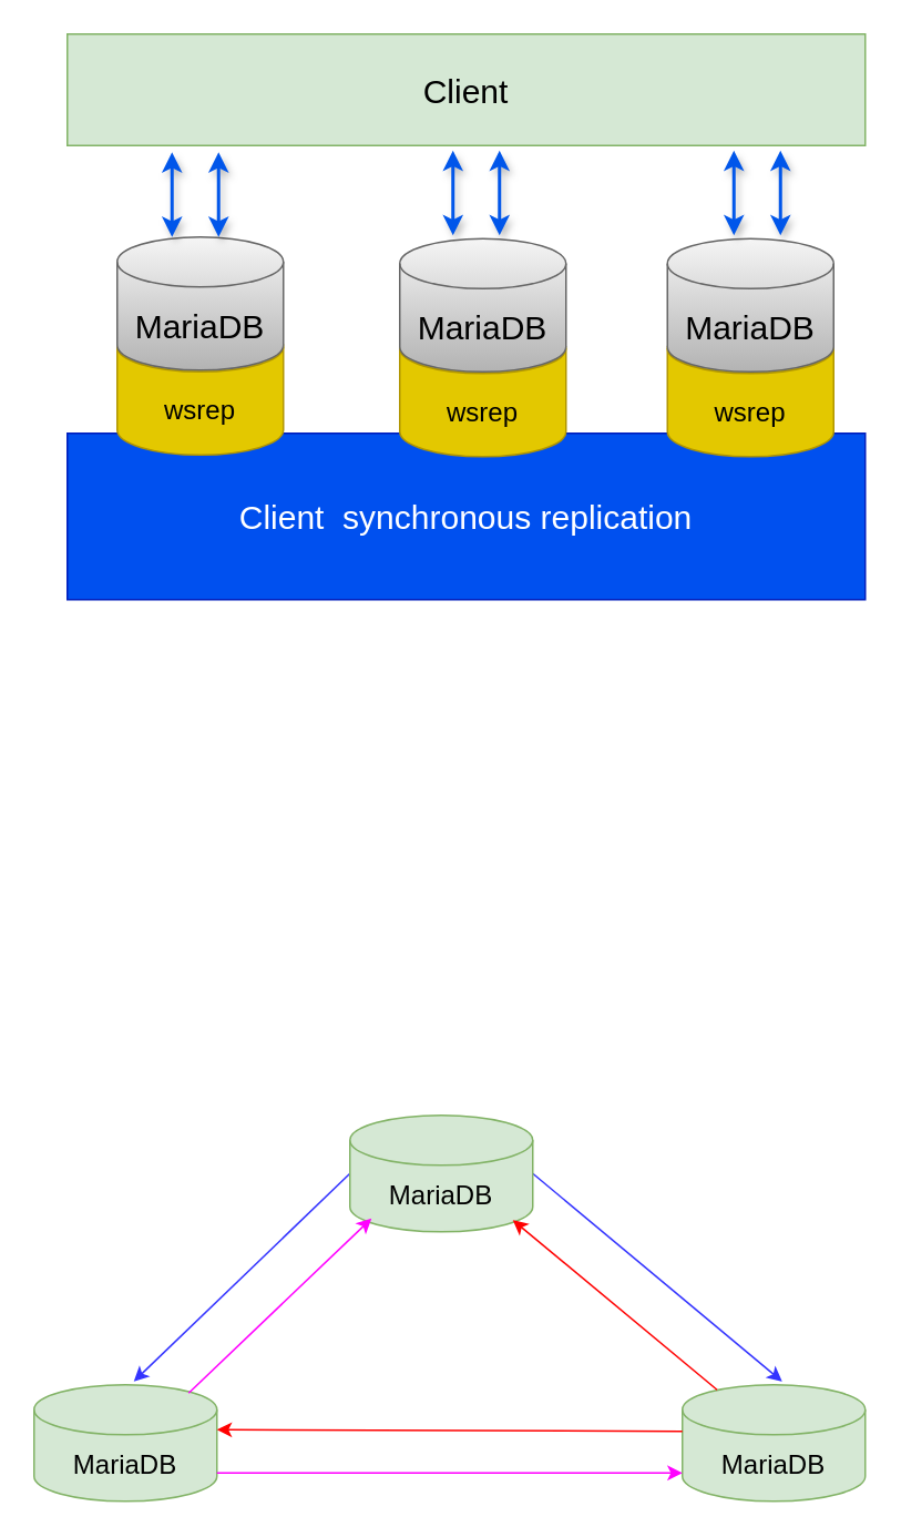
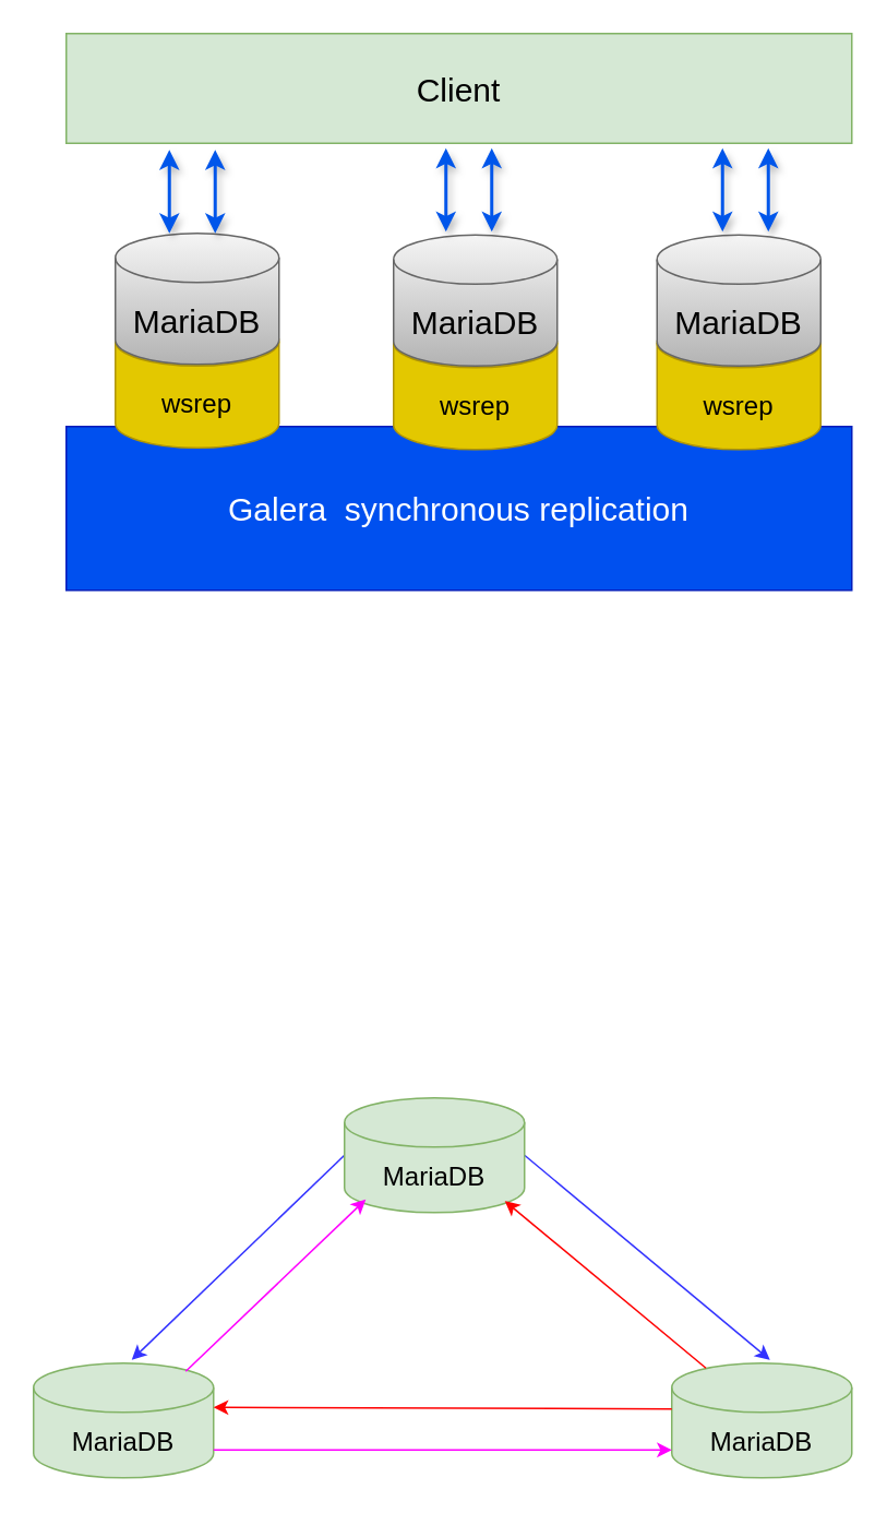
- <mxCell id="13" value="&lt;font style=&quot;font-size: 20px;&quot;&gt;Client&amp;nbsp; synchronous replication&lt;/font&gt;" style="text;html=1;strokeColor=#001DBC;fillColor=#0050ef;align=center;verticalAlign=middle;whiteSpace=wrap;rounded=0;fontSize=16;fontColor=#ffffff;" vertex="1" parent="1"><mxGeometry x="40" y="260" width="480" height="100" as="geometry" /></mxCell>
+ <mxCell id="13" value="&lt;font style=&quot;font-size: 20px;&quot;&gt;Galera&amp;nbsp; synchronous replication&lt;/font&gt;" style="text;html=1;strokeColor=#001DBC;fillColor=#0050ef;align=center;verticalAlign=middle;whiteSpace=wrap;rounded=0;fontSize=16;fontColor=#ffffff;" vertex="1" parent="1"><mxGeometry x="40" y="260" width="480" height="100" as="geometry" /></mxCell>
